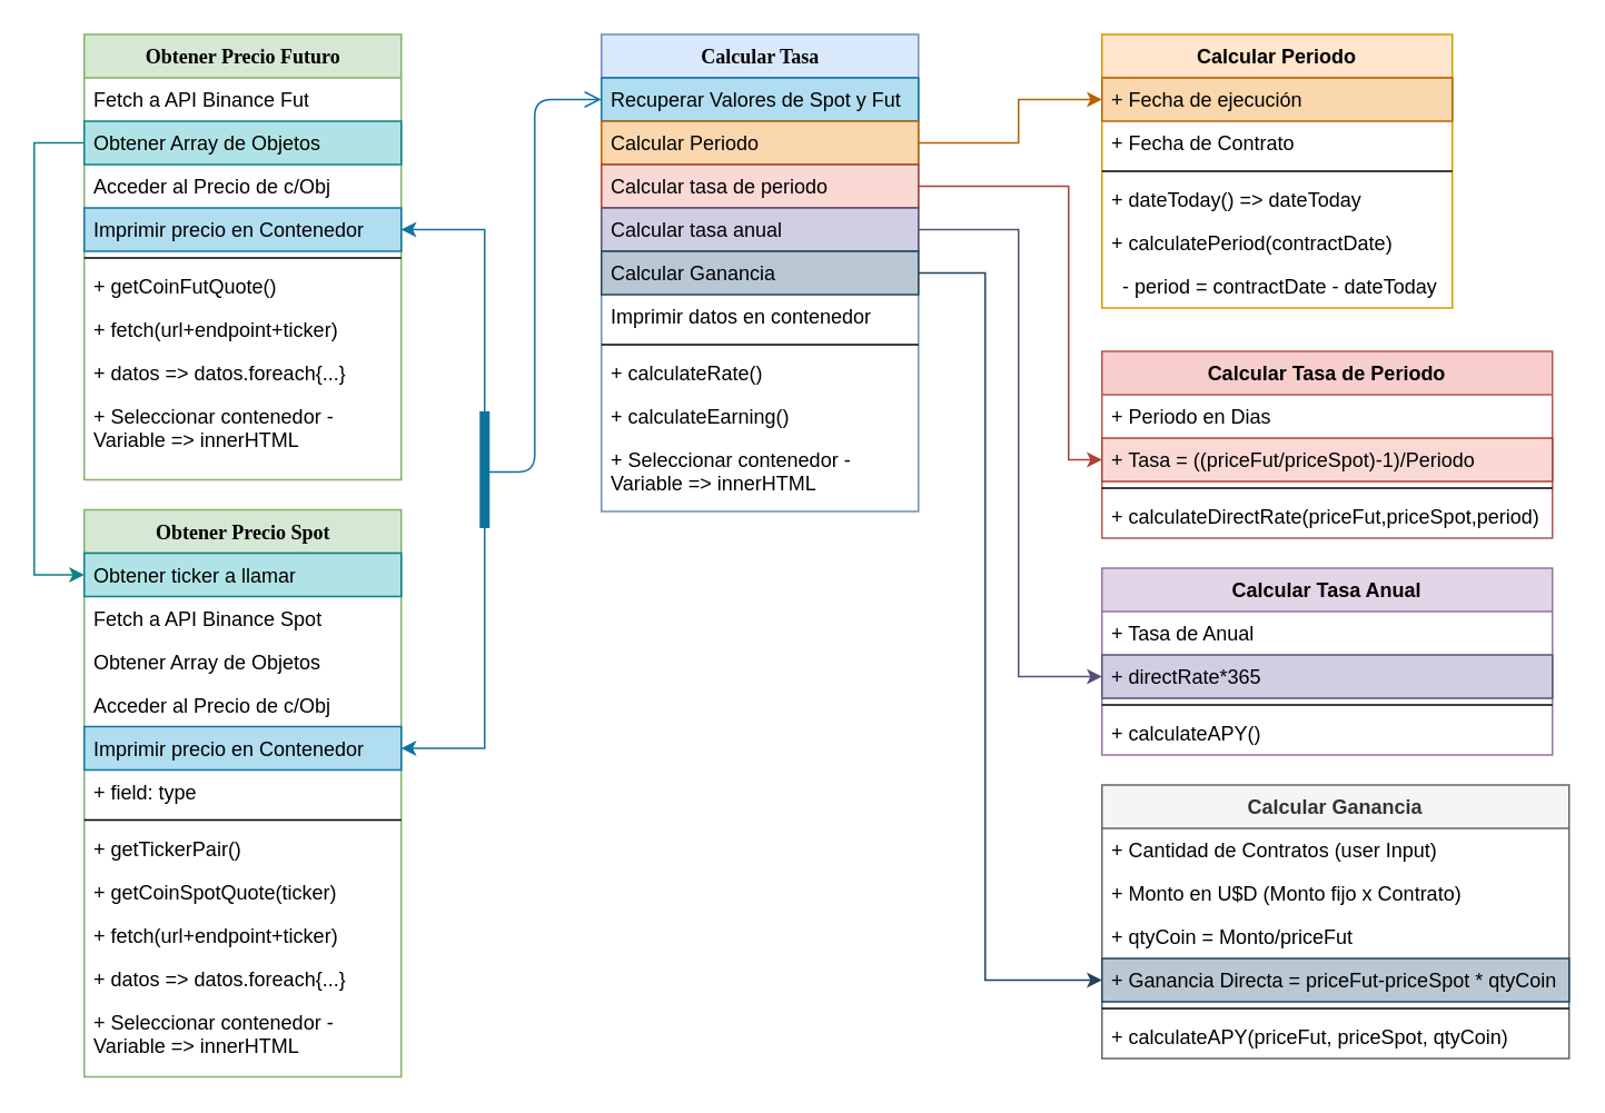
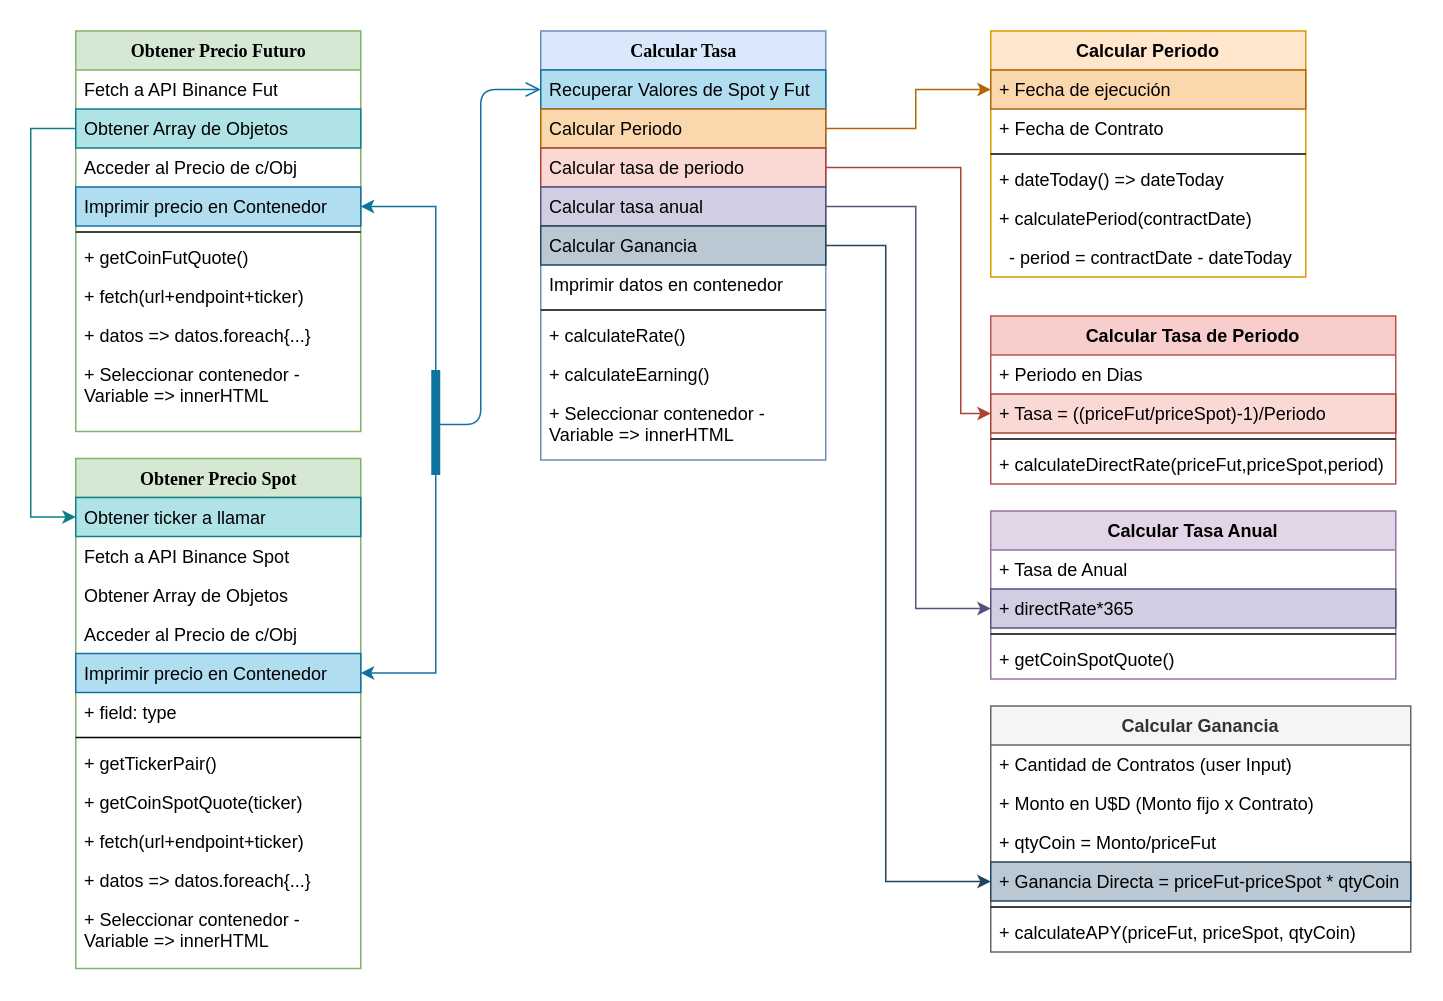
- <mxCell id="59" value="+ calculateAPY()" style="text;strokeColor=none;fillColor=none;align=left;verticalAlign=top;spacingLeft=4;spacingRight=4;overflow=hidden;rotatable=0;points=[[0,0.5],[1,0.5]];portConstraint=eastwest;" parent="55" vertex="1"><mxGeometry y="86" width="270" height="26" as="geometry" /></mxCell>
+ <mxCell id="59" value="+ getCoinSpotQuote()" style="text;strokeColor=none;fillColor=none;align=left;verticalAlign=top;spacingLeft=4;spacingRight=4;overflow=hidden;rotatable=0;points=[[0,0.5],[1,0.5]];portConstraint=eastwest;" parent="55" vertex="1"><mxGeometry y="86" width="270" height="26" as="geometry" /></mxCell>
